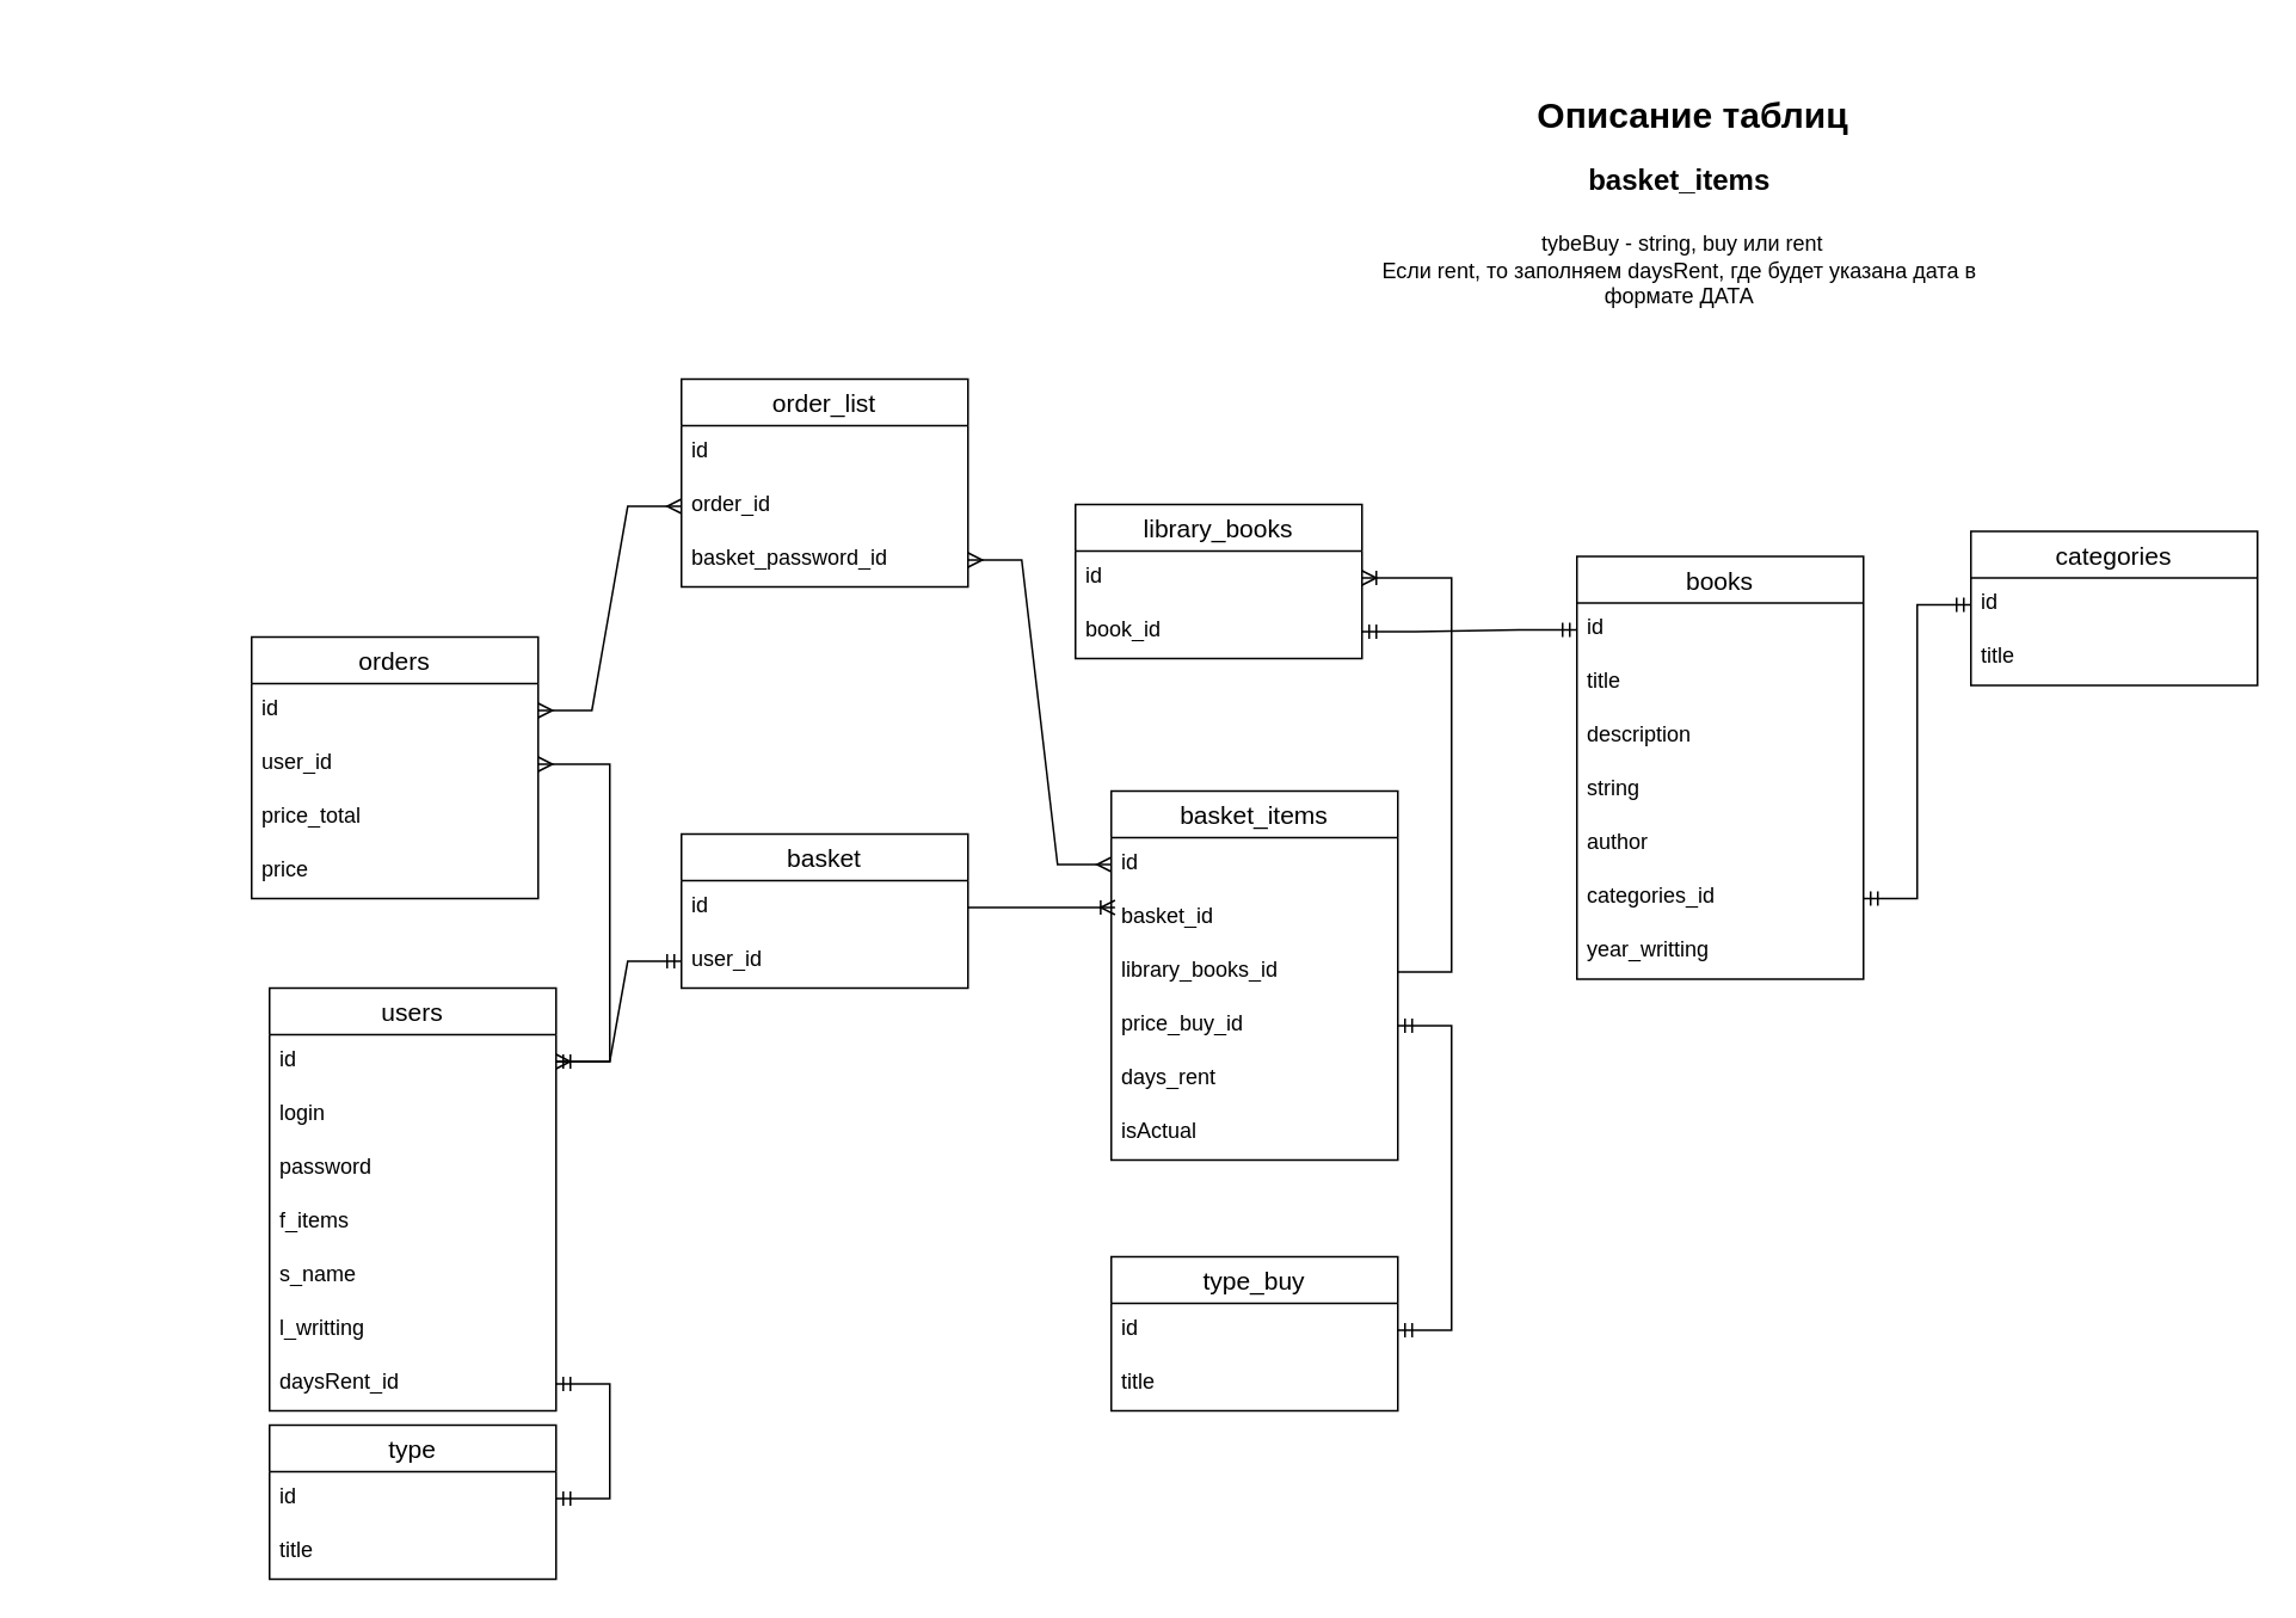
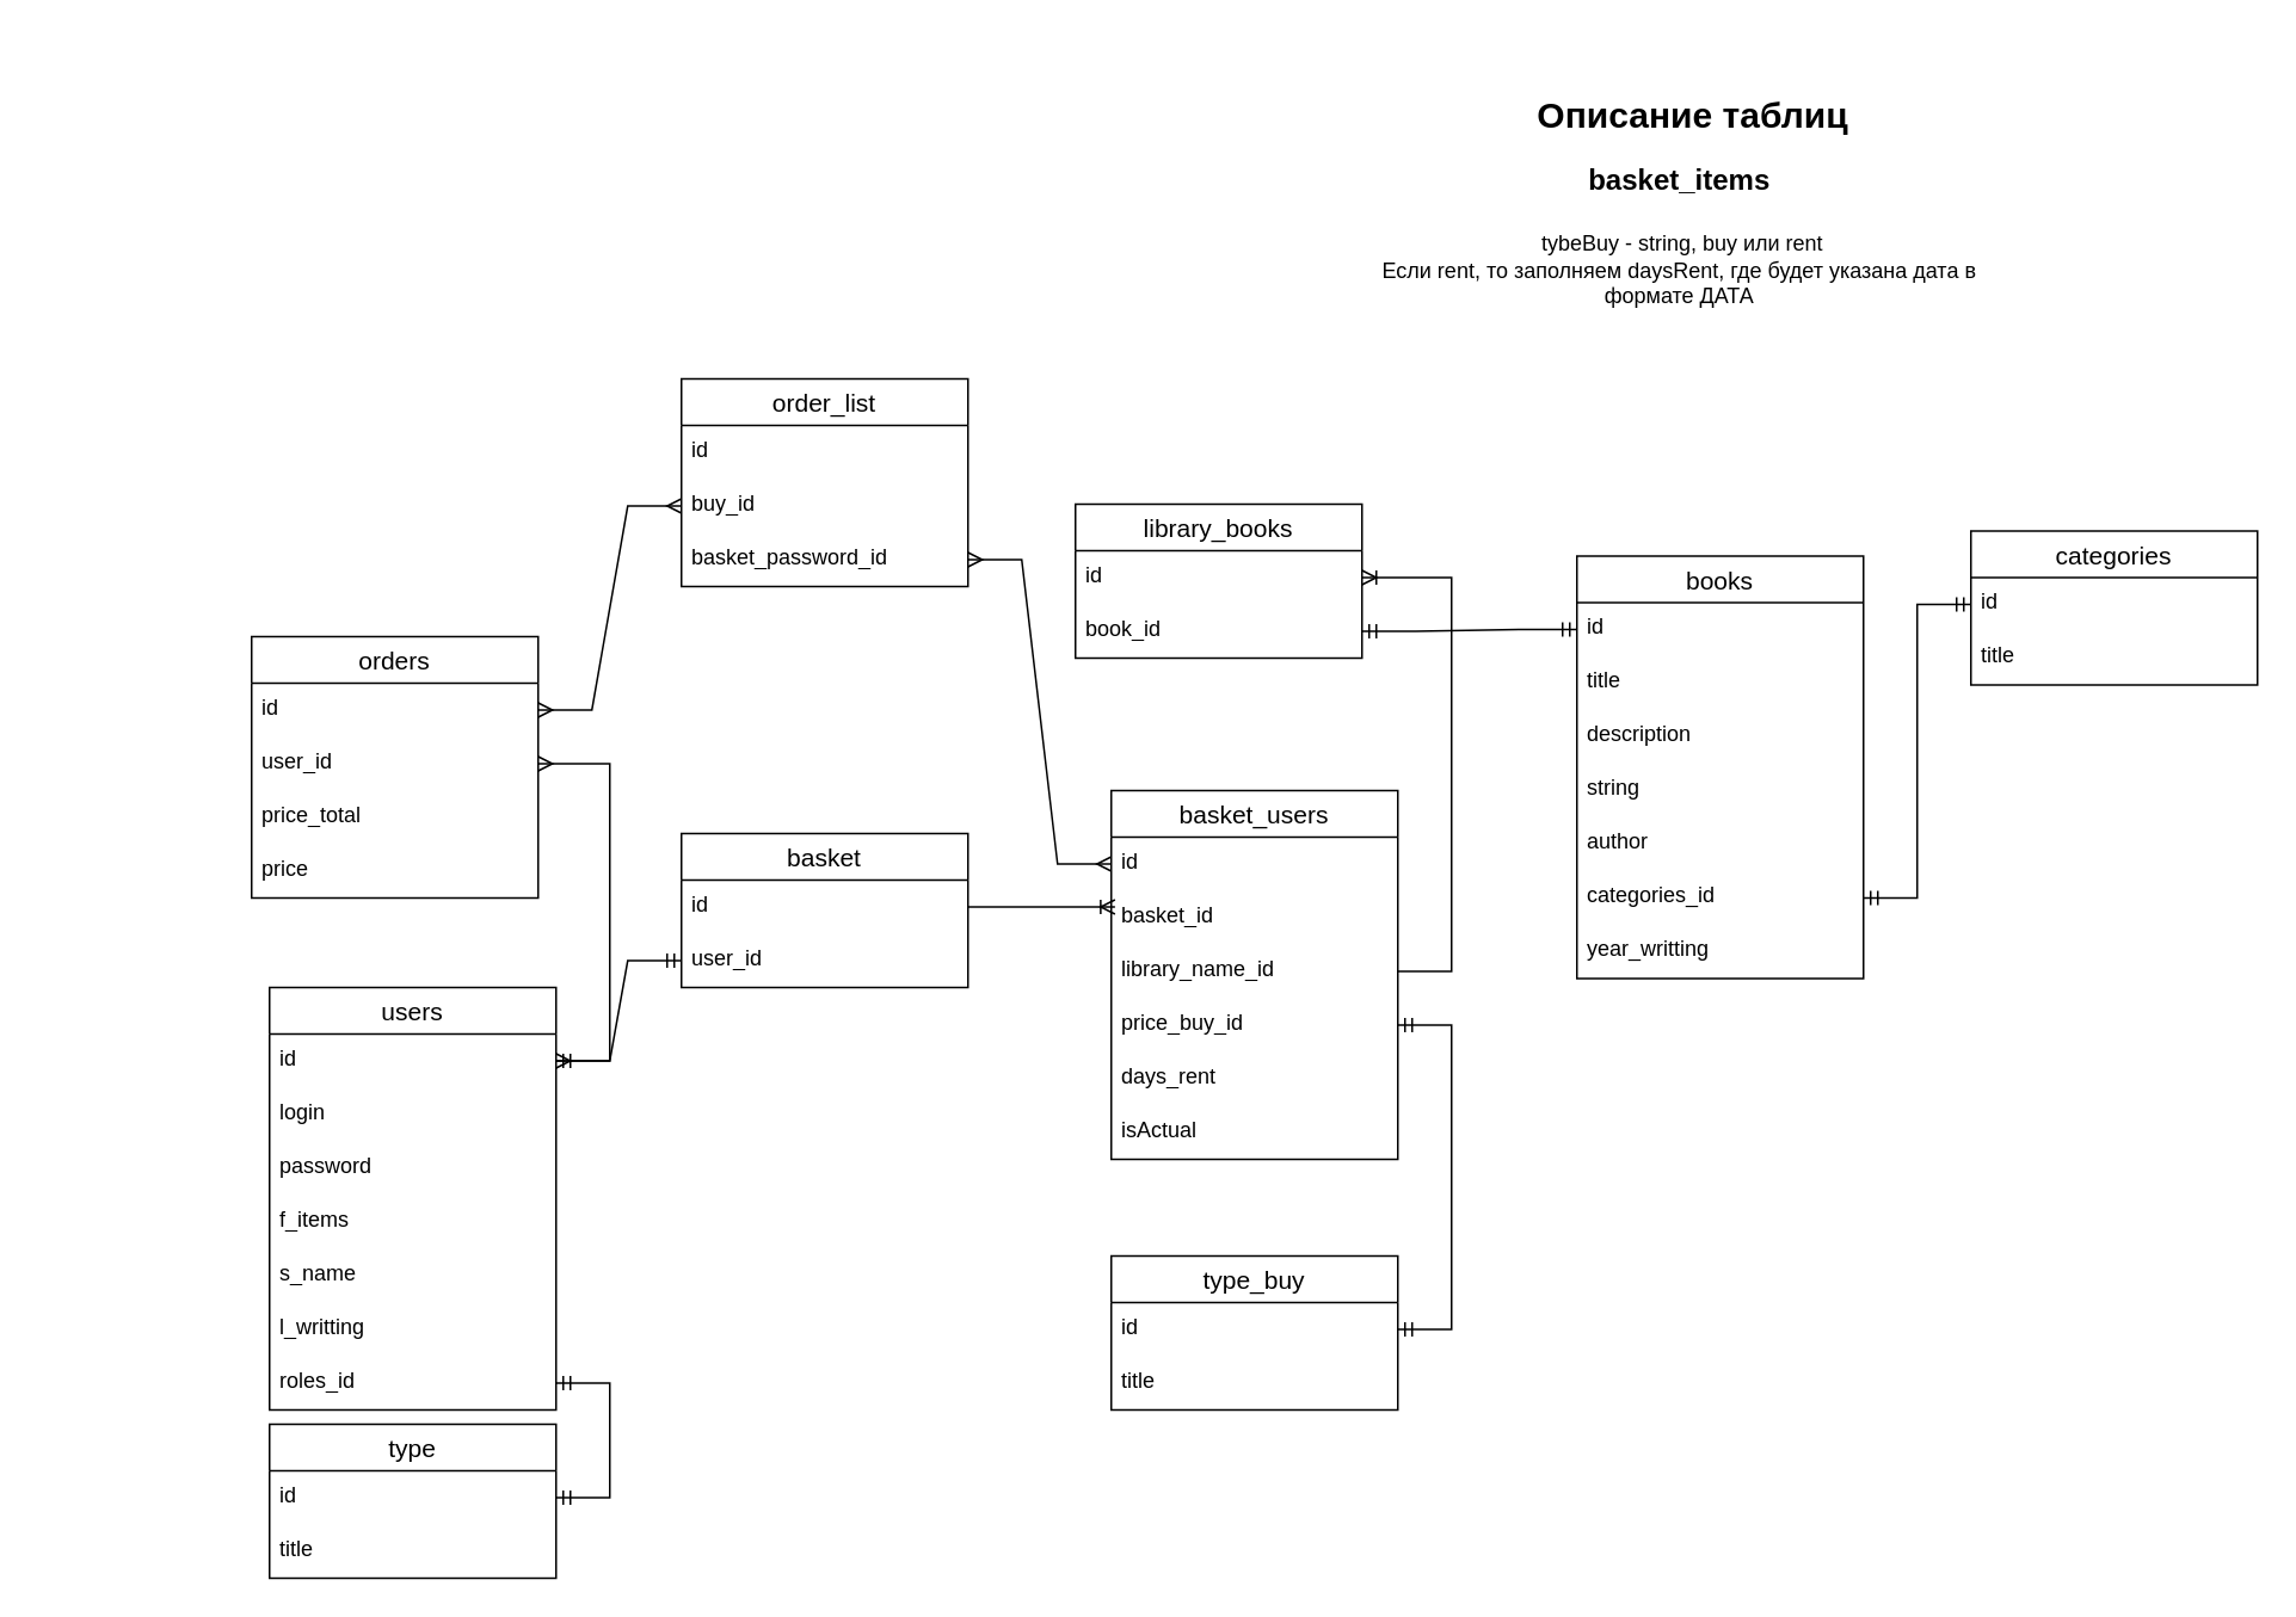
- <mxCell id="35" value="order_id" style="text;strokeColor=none;fillColor=none;spacingLeft=4;spacingRight=4;overflow=hidden;rotatable=0;points=[[0,0.5],[1,0.5]];portConstraint=eastwest;fontSize=12;whiteSpace=wrap;html=1;" parent="33" vertex="1"><mxGeometry y="56" width="160" height="30" as="geometry" /></mxCell>
+ <mxCell id="35" value="buy_id" style="text;strokeColor=none;fillColor=none;spacingLeft=4;spacingRight=4;overflow=hidden;rotatable=0;points=[[0,0.5],[1,0.5]];portConstraint=eastwest;fontSize=12;whiteSpace=wrap;html=1;" parent="33" vertex="1"><mxGeometry y="56" width="160" height="30" as="geometry" /></mxCell>
- <mxCell id="21" value="basket_items" style="swimlane;fontStyle=0;childLayout=stackLayout;horizontal=1;startSize=26;horizontalStack=0;resizeParent=1;resizeParentMax=0;resizeLast=0;collapsible=1;marginBottom=0;align=center;fontSize=14;" parent="1" vertex="1"><mxGeometry x="620" y="441" width="160" height="206" as="geometry" /></mxCell>
+ <mxCell id="21" value="basket_users" style="swimlane;fontStyle=0;childLayout=stackLayout;horizontal=1;startSize=26;horizontalStack=0;resizeParent=1;resizeParentMax=0;resizeLast=0;collapsible=1;marginBottom=0;align=center;fontSize=14;" parent="1" vertex="1"><mxGeometry x="620" y="441" width="160" height="206" as="geometry" /></mxCell>
- <mxCell id="24" value="library_books_id" style="text;strokeColor=none;fillColor=none;spacingLeft=4;spacingRight=4;overflow=hidden;rotatable=0;points=[[0,0.5],[1,0.5]];portConstraint=eastwest;fontSize=12;whiteSpace=wrap;html=1;" parent="21" vertex="1"><mxGeometry y="86" width="160" height="30" as="geometry" /></mxCell>
+ <mxCell id="24" value="library_name_id" style="text;strokeColor=none;fillColor=none;spacingLeft=4;spacingRight=4;overflow=hidden;rotatable=0;points=[[0,0.5],[1,0.5]];portConstraint=eastwest;fontSize=12;whiteSpace=wrap;html=1;" parent="21" vertex="1"><mxGeometry y="86" width="160" height="30" as="geometry" /></mxCell>
- <mxCell id="9" value="daysRent_id" style="text;strokeColor=none;fillColor=none;spacingLeft=4;spacingRight=4;overflow=hidden;rotatable=0;points=[[0,0.5],[1,0.5]];portConstraint=eastwest;fontSize=12;whiteSpace=wrap;html=1;" parent="2" vertex="1"><mxGeometry y="206" width="160" height="30" as="geometry" /></mxCell>
+ <mxCell id="9" value="roles_id" style="text;strokeColor=none;fillColor=none;spacingLeft=4;spacingRight=4;overflow=hidden;rotatable=0;points=[[0,0.5],[1,0.5]];portConstraint=eastwest;fontSize=12;whiteSpace=wrap;html=1;" parent="2" vertex="1"><mxGeometry y="206" width="160" height="30" as="geometry" /></mxCell>
